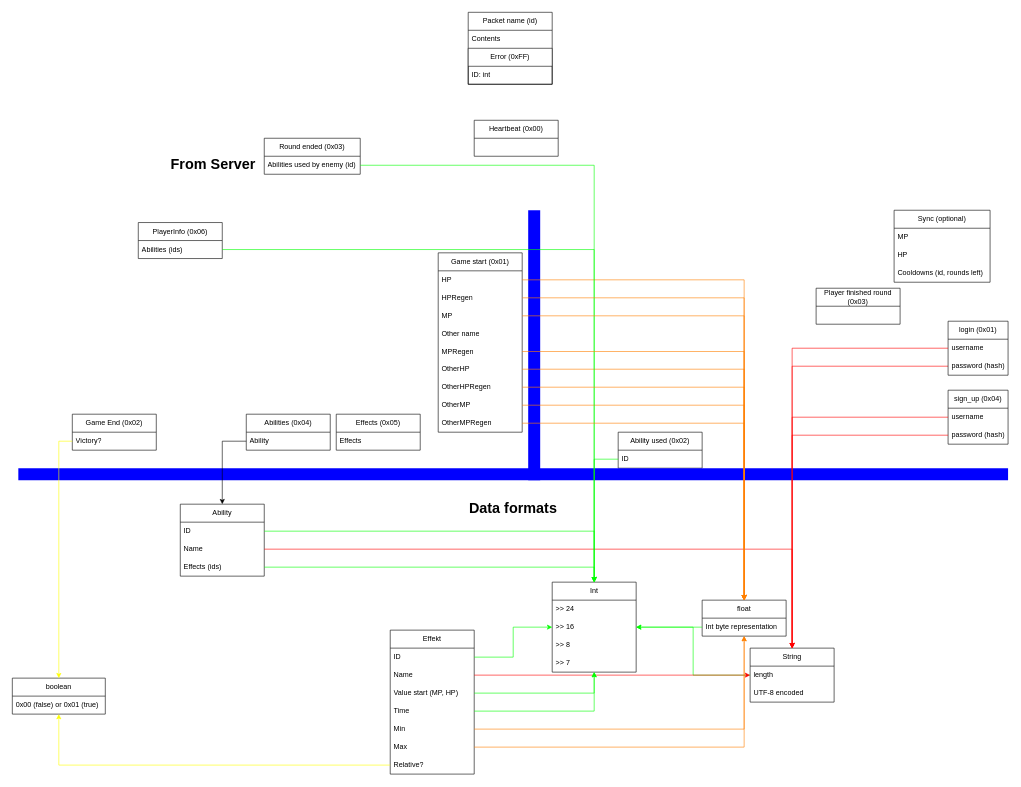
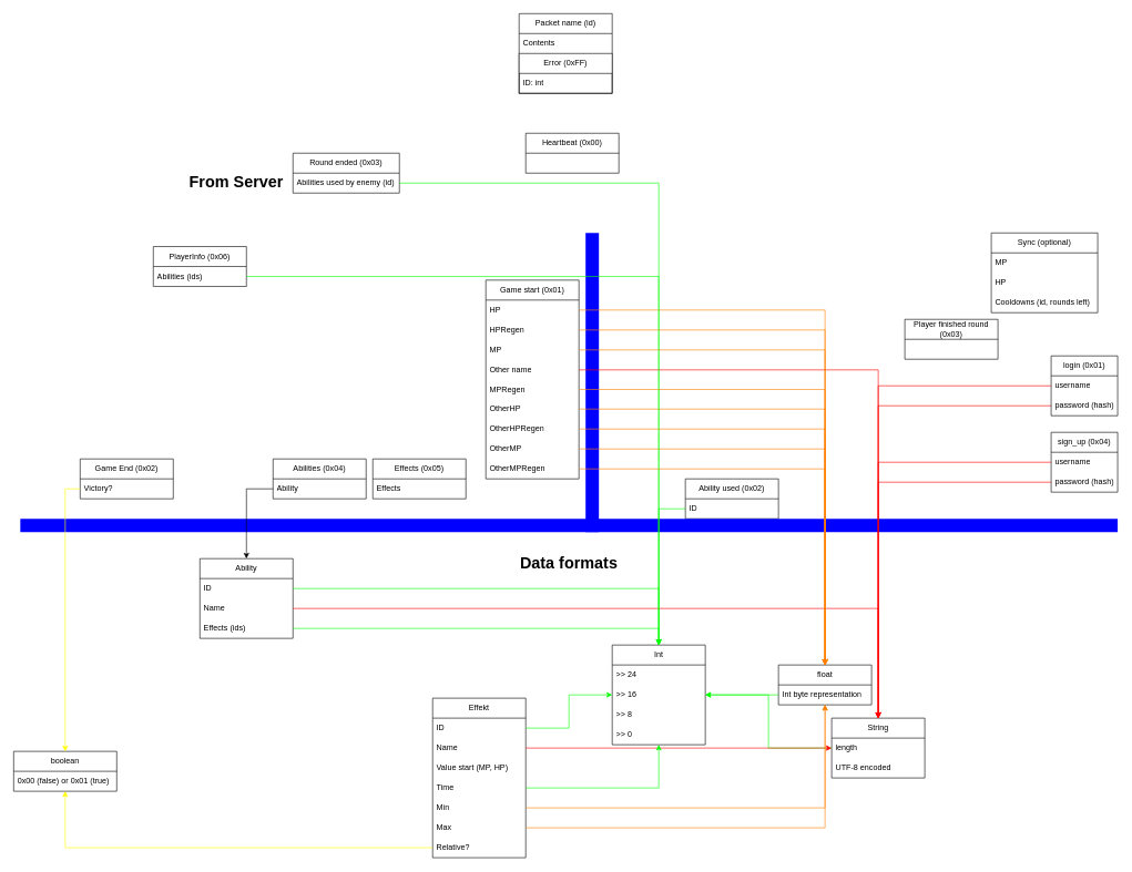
+ <mxCell id="76" style="edgeStyle=orthogonalEdgeStyle;rounded=0;orthogonalLoop=1;jettySize=auto;html=1;strokeColor=#FF0000;" parent="1" source="23" target="59" edge="1"><mxGeometry relative="1" as="geometry" /></mxCell>
- <mxCell id="55" value="&amp;gt;&amp;gt; 7" style="text;strokeColor=none;fillColor=none;align=left;verticalAlign=middle;spacingLeft=4;spacingRight=4;overflow=hidden;points=[[0,0.5],[1,0.5]];portConstraint=eastwest;rotatable=0;whiteSpace=wrap;html=1;" parent="51" vertex="1"><mxGeometry y="120" width="140" height="30" as="geometry" /></mxCell>
+ <mxCell id="55" value="&amp;gt;&amp;gt; 0" style="text;strokeColor=none;fillColor=none;align=left;verticalAlign=middle;spacingLeft=4;spacingRight=4;overflow=hidden;points=[[0,0.5],[1,0.5]];portConstraint=eastwest;rotatable=0;whiteSpace=wrap;html=1;" parent="51" vertex="1"><mxGeometry y="120" width="140" height="30" as="geometry" /></mxCell>
- <mxCell id="78" style="edgeStyle=orthogonalEdgeStyle;rounded=0;orthogonalLoop=1;jettySize=auto;html=1;strokeColor=#00FF00;" parent="1" source="36" target="51" edge="1"><mxGeometry relative="1" as="geometry" /></mxCell>
